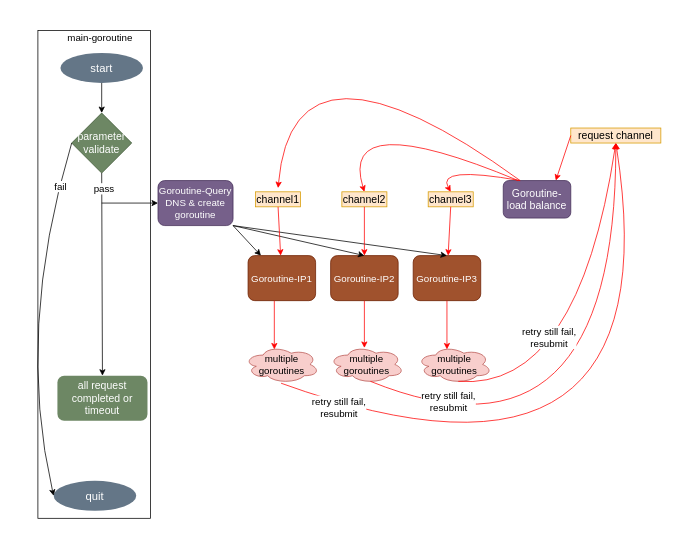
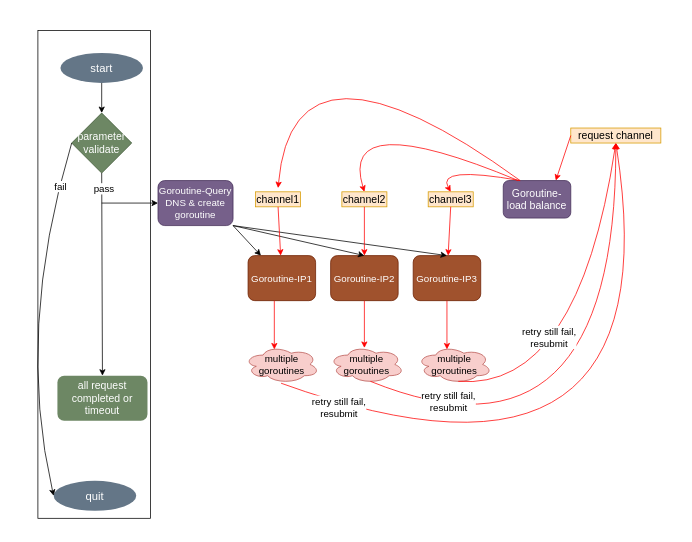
- <mxCell id="42" value="main-goroutine" style="text;html=1;strokeColor=none;fillColor=none;align=center;verticalAlign=middle;whiteSpace=wrap;rounded=0;fontSize=13;" vertex="1" parent="1"><mxGeometry x="86" y="40" width="94" height="20" as="geometry" /></mxCell>
